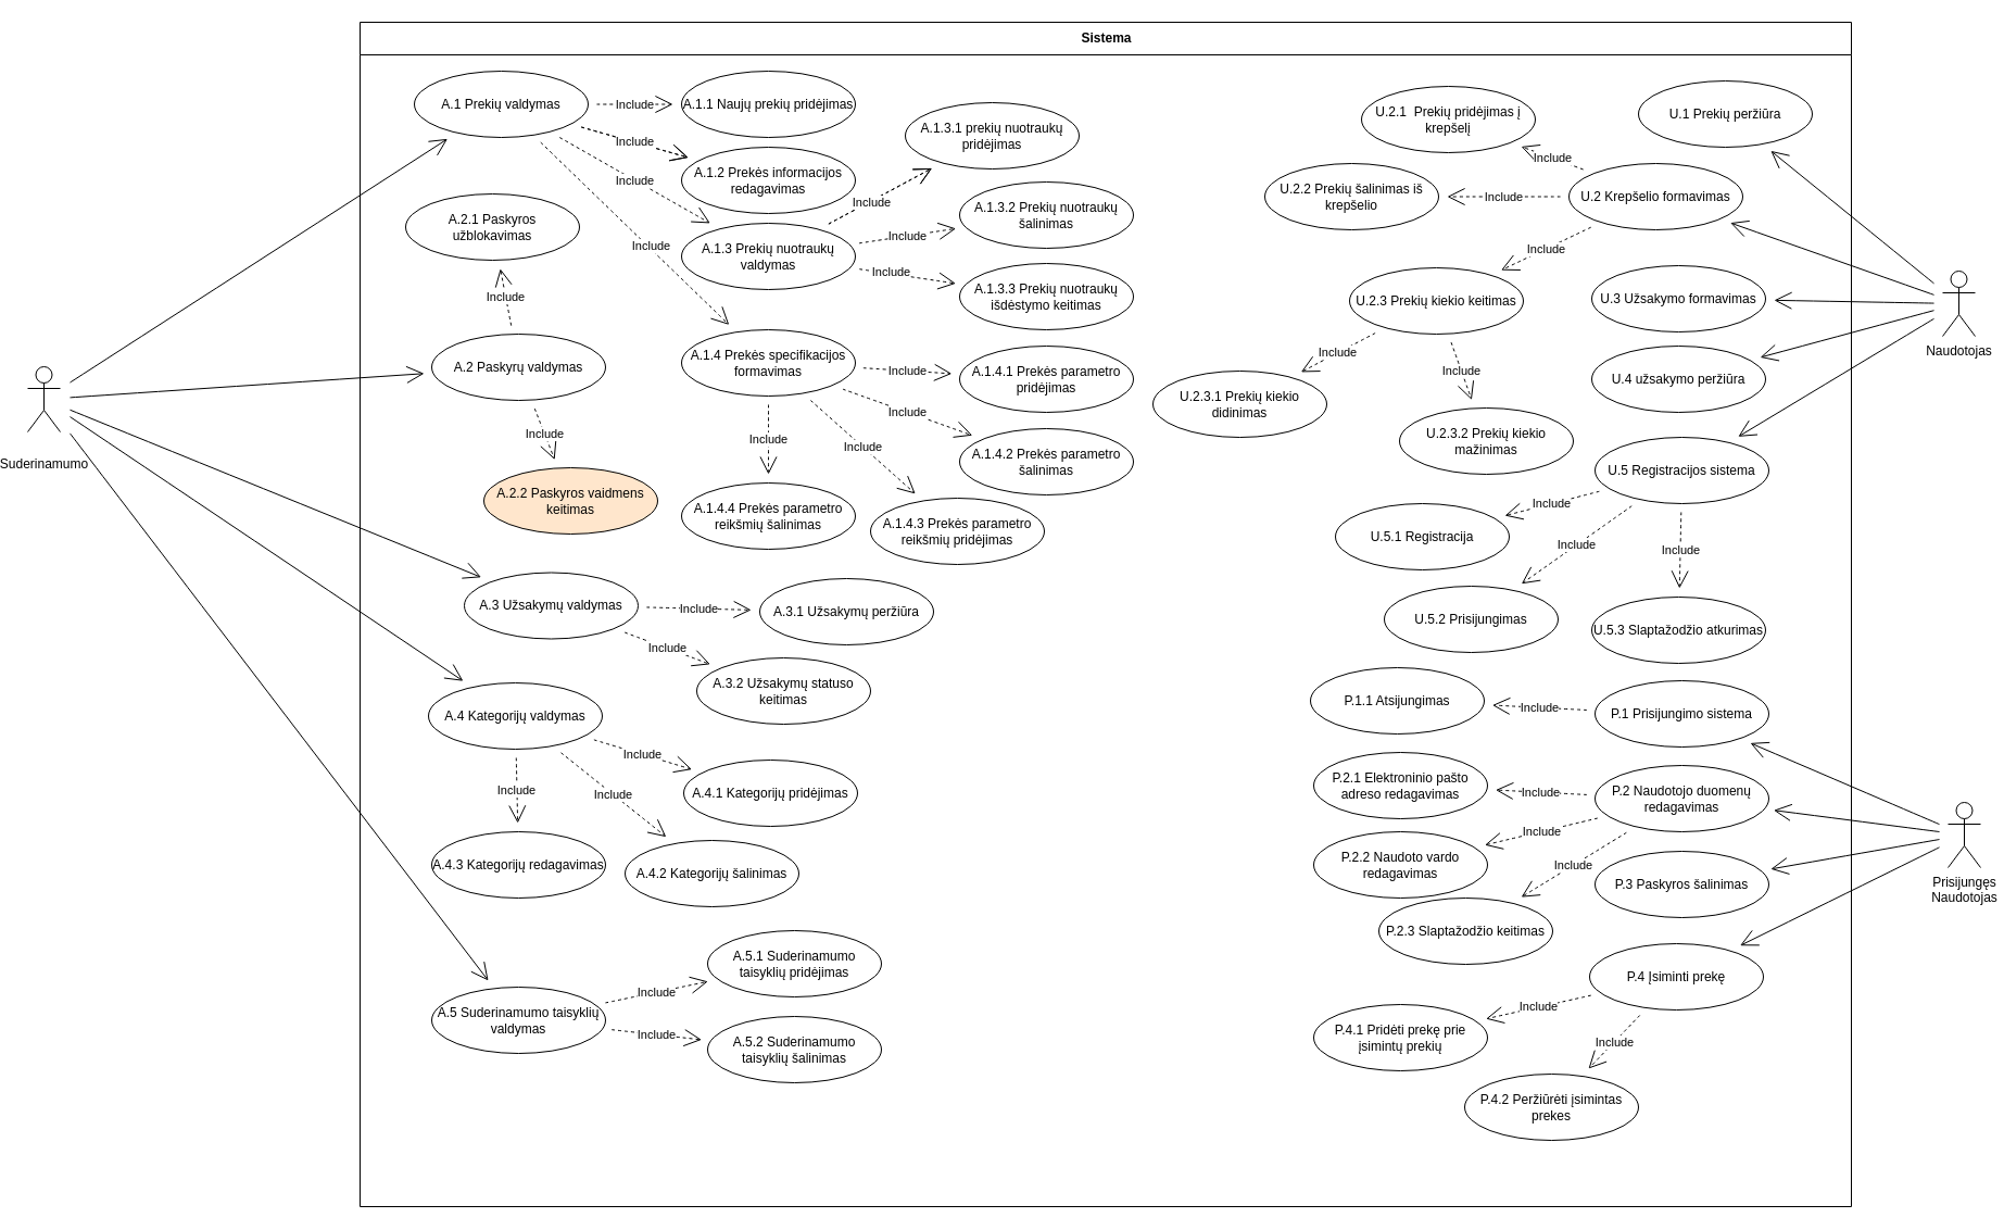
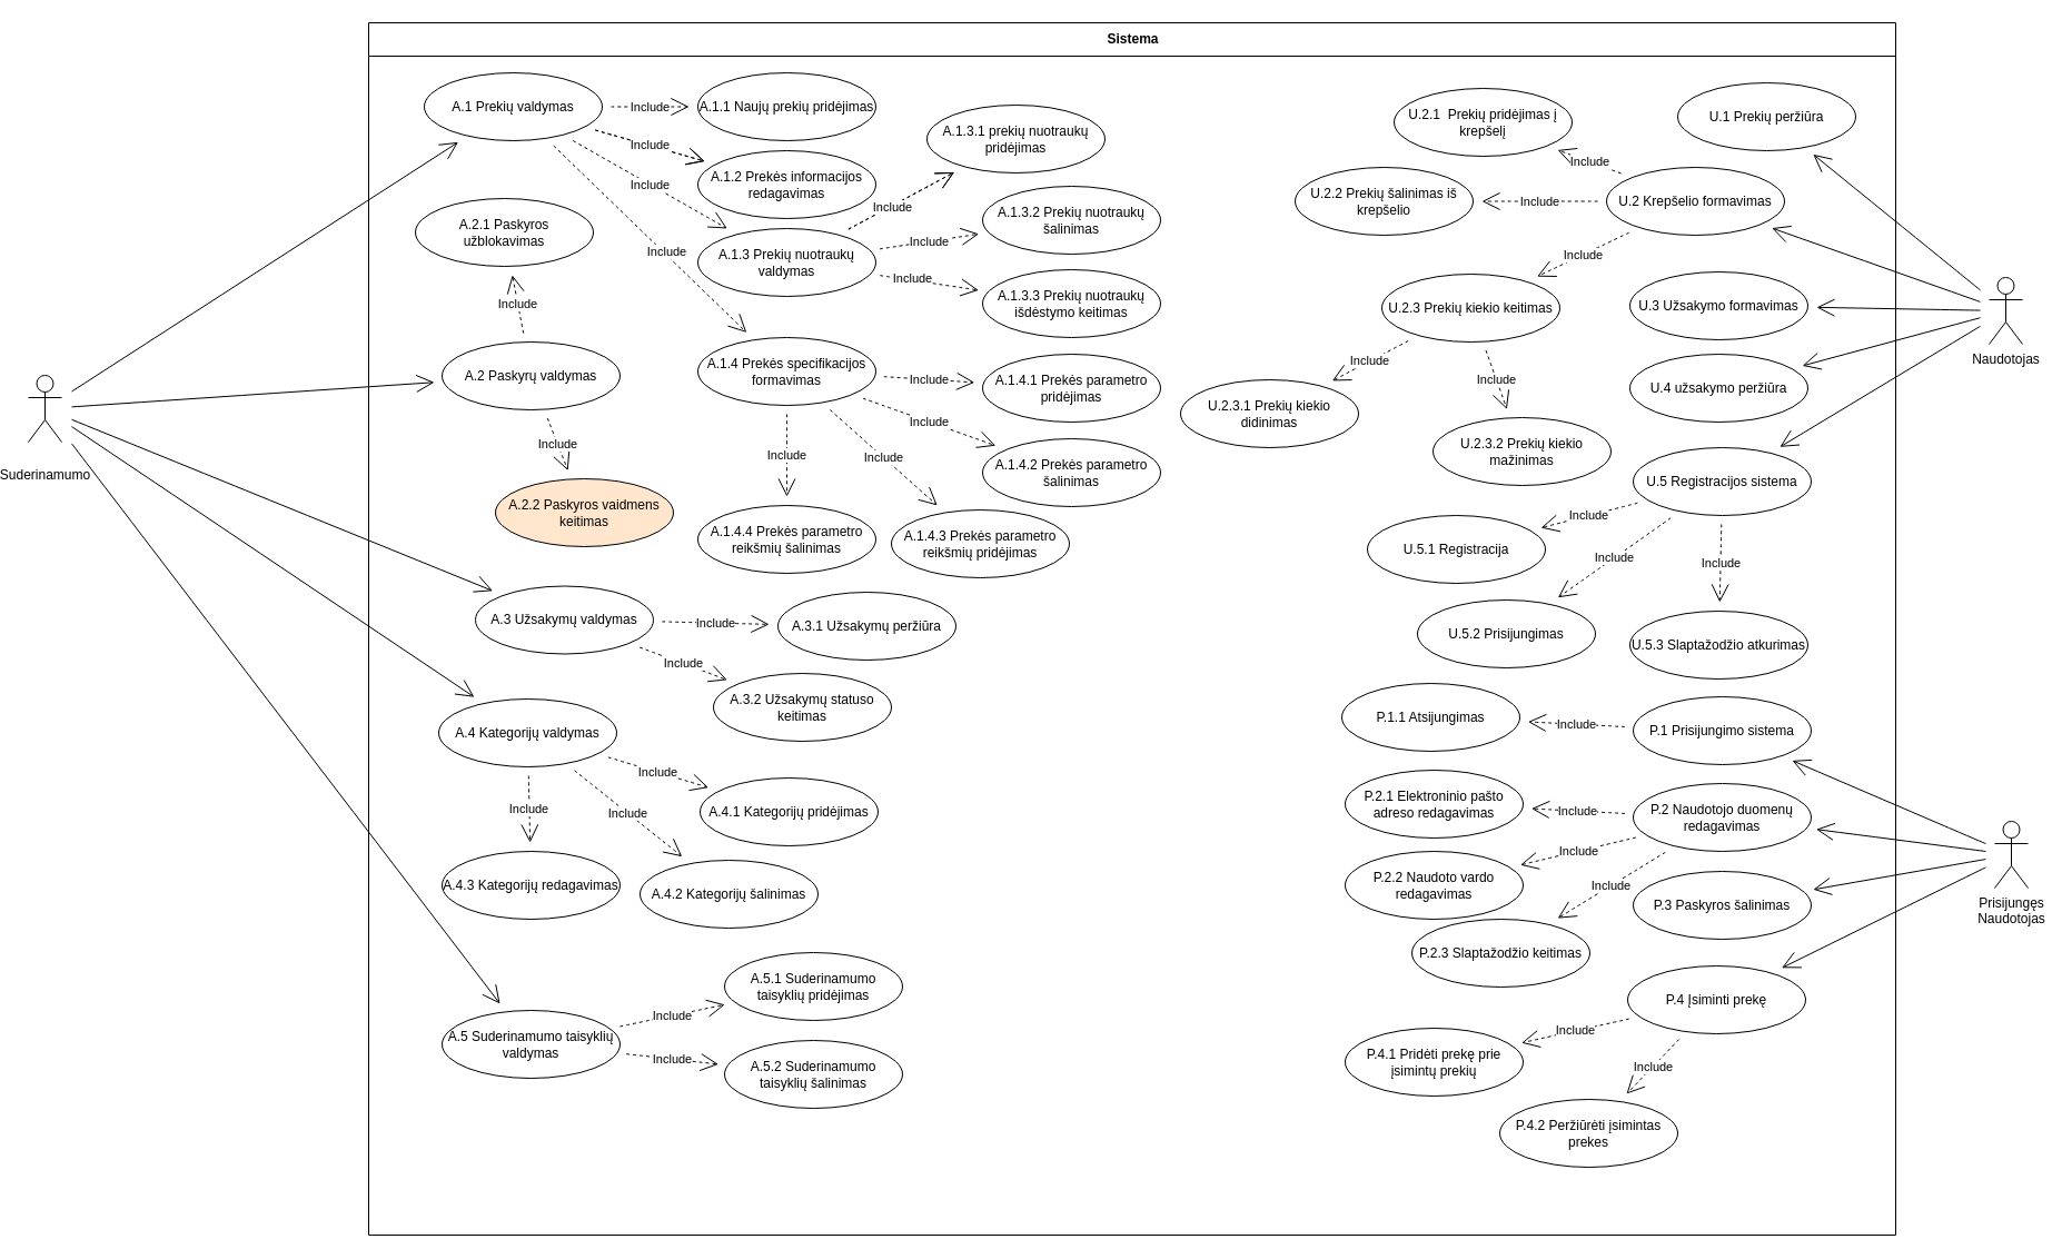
- <mxCell id="50" value="A.1.4.4 Prekės parametro reikšmių šalinimas" style="ellipse;whiteSpace=wrap;html=1;" vertex="1" parent="8"><mxGeometry x="296" y="424" width="160" height="61" as="geometry" /></mxCell>
+ <mxCell id="50" value="A.1.4.4 Prekės parametro reikšmių šalinimas" style="ellipse;whiteSpace=wrap;html=1;" vertex="1" parent="8"><mxGeometry x="296" y="434" width="160" height="61" as="geometry" /></mxCell>
